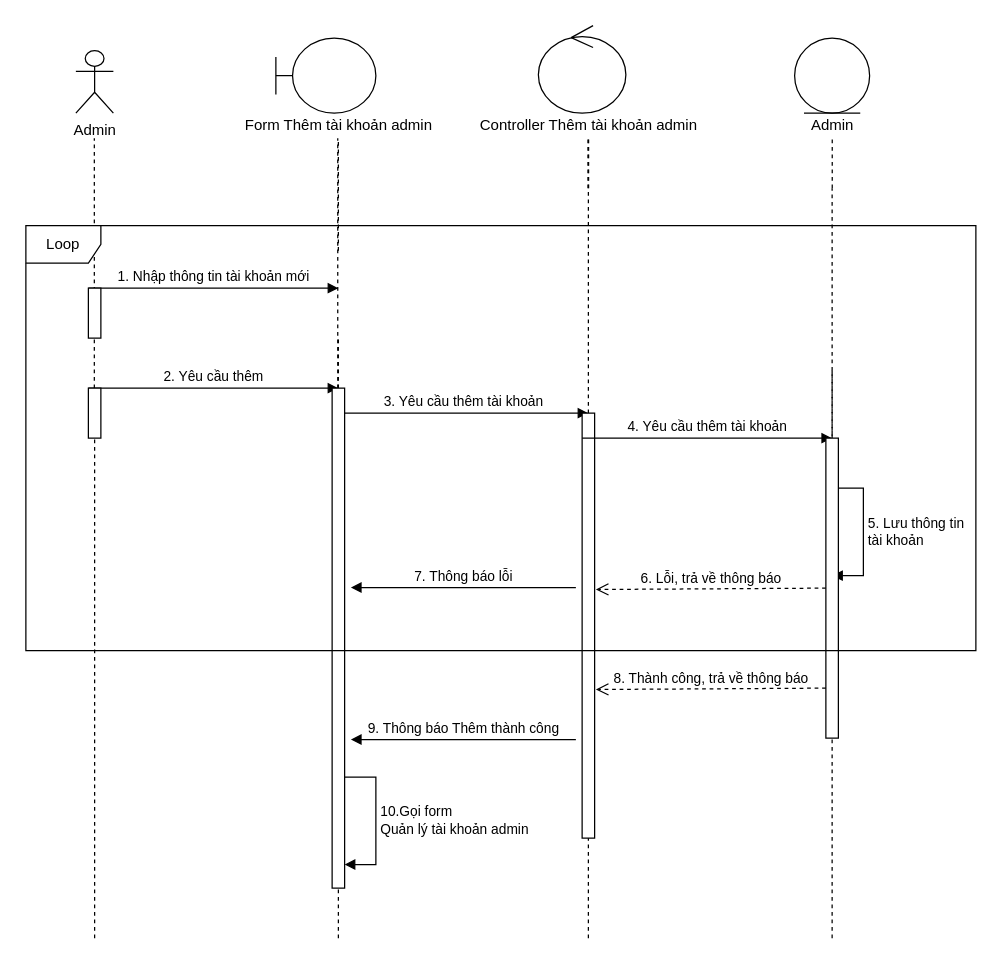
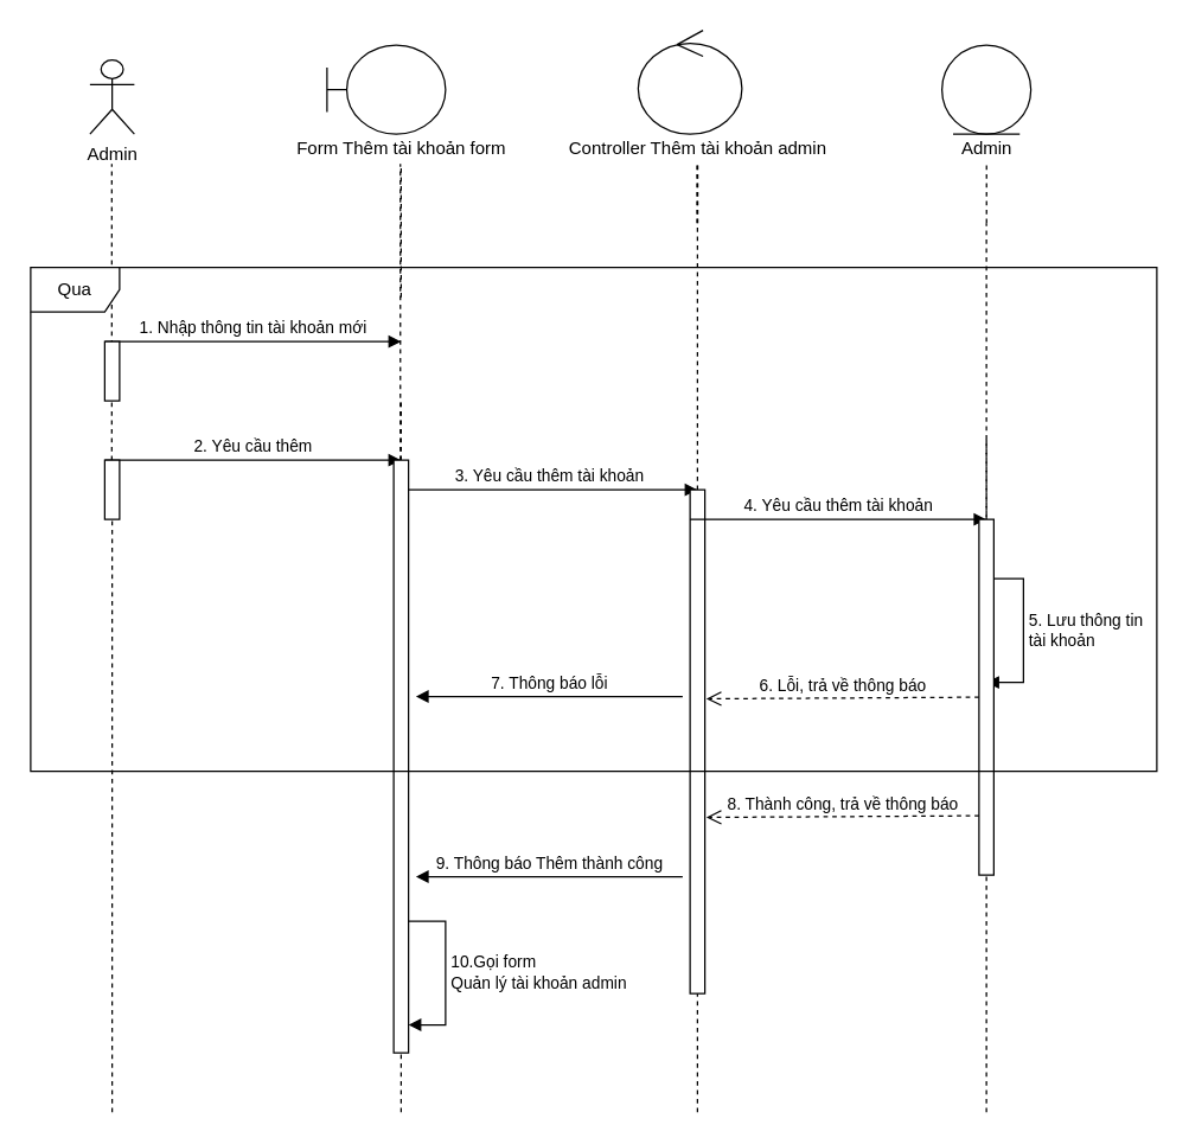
- <mxCell id="5" value="Form Thêm tài khoản admin" style="text;html=1;align=center;verticalAlign=middle;resizable=0;points=[];autosize=1;" vertex="1" parent="1"><mxGeometry x="185" y="90" width="170" height="20" as="geometry" /></mxCell>
+ <mxCell id="5" value="Form Thêm tài khoản form" style="text;html=1;align=center;verticalAlign=middle;resizable=0;points=[];autosize=1;" vertex="1" parent="1"><mxGeometry x="185" y="90" width="170" height="20" as="geometry" /></mxCell>
- <mxCell id="37" value="Loop" style="shape=umlFrame;whiteSpace=wrap;html=1;" vertex="1" parent="1"><mxGeometry x="20" y="180" width="760" height="340" as="geometry" /></mxCell>
+ <mxCell id="37" value="Qua" style="shape=umlFrame;whiteSpace=wrap;html=1;" vertex="1" parent="1"><mxGeometry x="20" y="180" width="760" height="340" as="geometry" /></mxCell>
